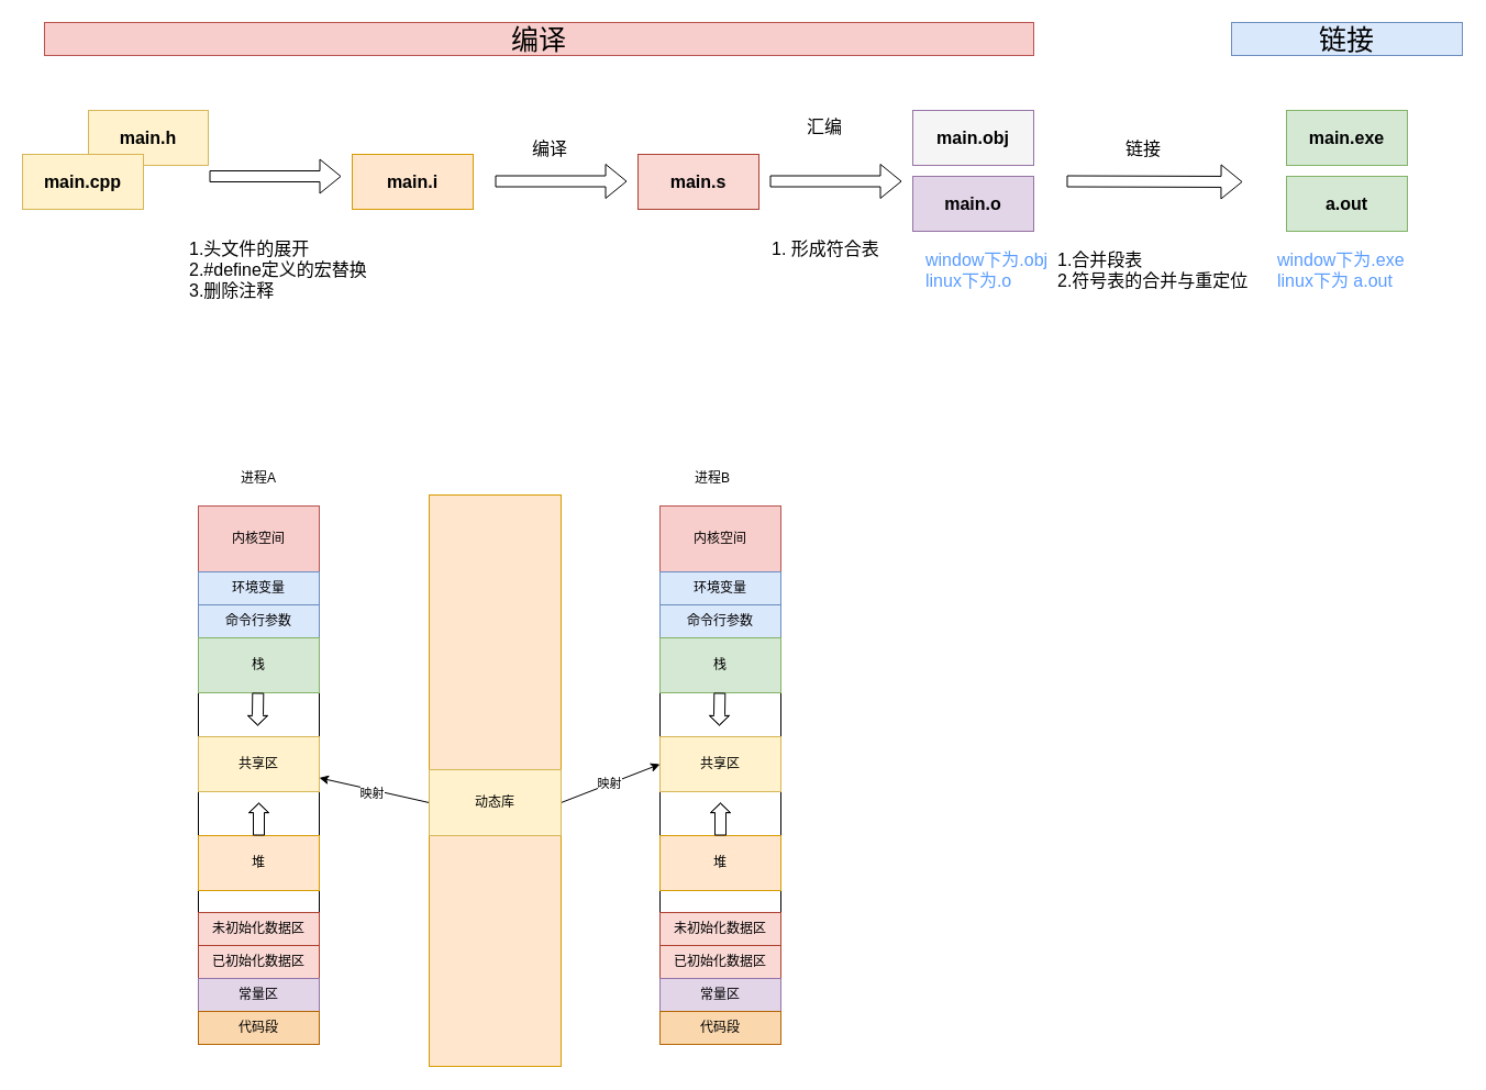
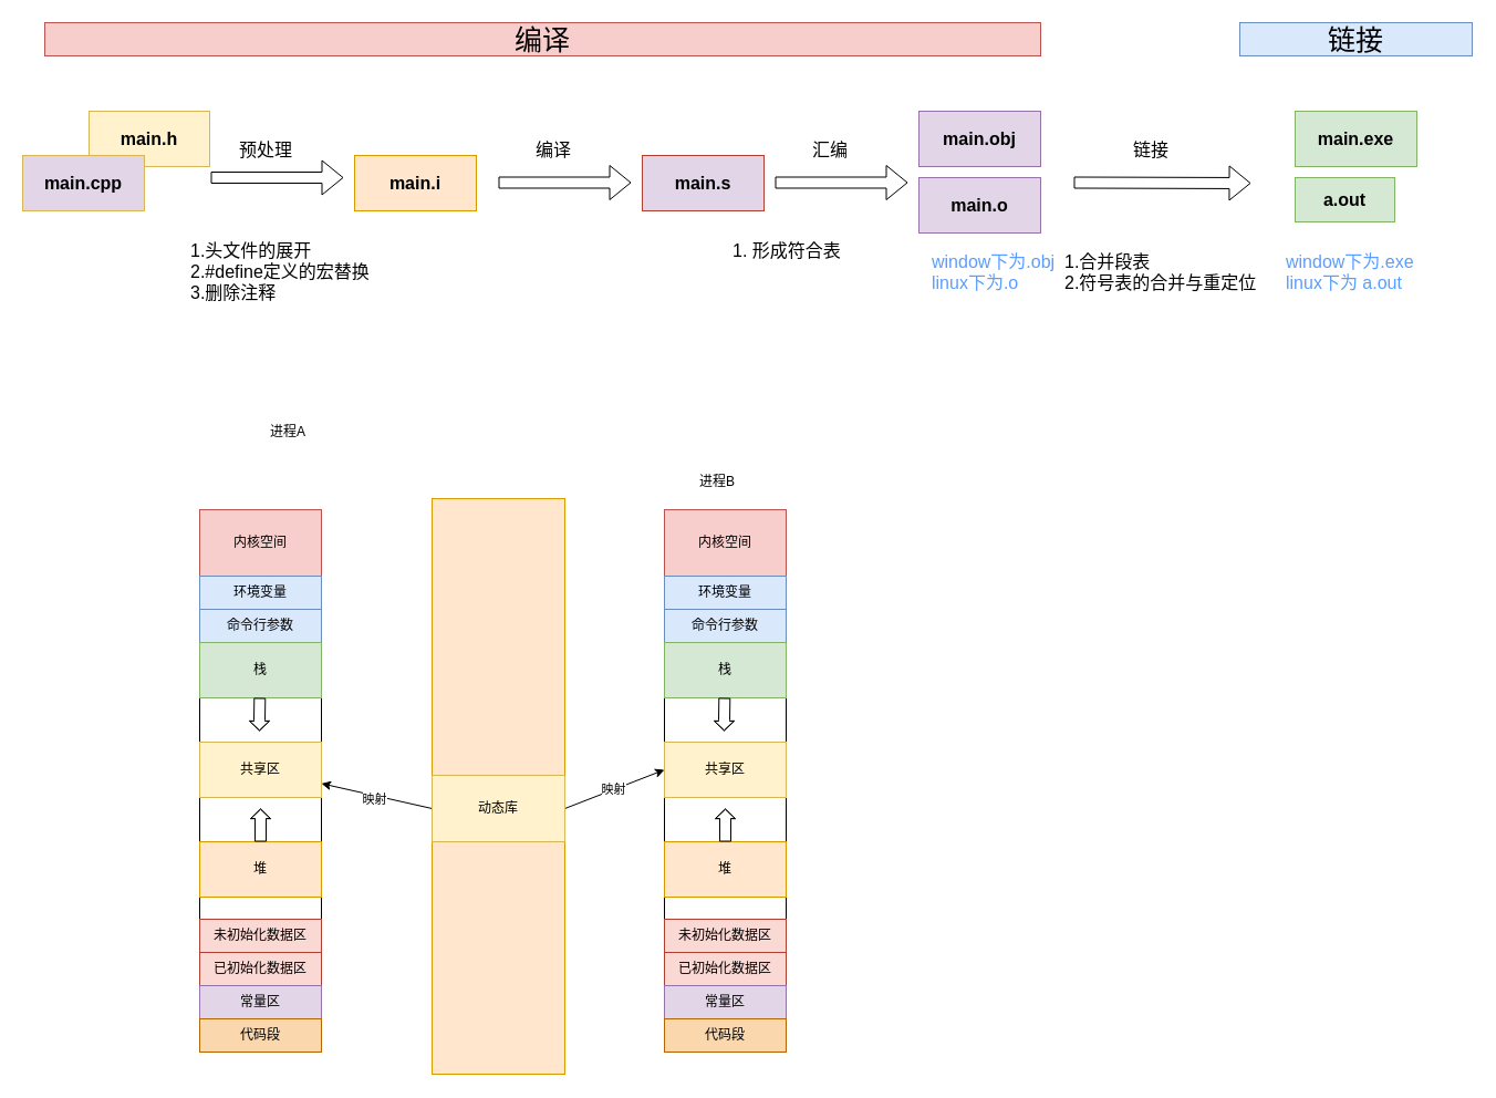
- <mxCell id="13" value="&lt;span style=&quot;font-size: 16px;&quot;&gt;汇编&lt;/span&gt;" style="text;html=1;align=center;verticalAlign=middle;whiteSpace=wrap;rounded=0;" vertex="1" parent="1"><mxGeometry x="720" y="100" width="60" height="30" as="geometry" /></mxCell>
+ <mxCell id="13" value="&lt;span style=&quot;font-size: 16px;&quot;&gt;汇编&lt;/span&gt;" style="text;html=1;align=center;verticalAlign=middle;whiteSpace=wrap;rounded=0;" vertex="1" parent="1"><mxGeometry x="720" y="120" width="60" height="30" as="geometry" /></mxCell>
- <mxCell id="11" value="&lt;b style=&quot;font-size: 16px;&quot;&gt;main.obj&lt;/b&gt;" style="rounded=0;whiteSpace=wrap;html=1;fillColor=#f5f5f5;strokeColor=#9673a6;" vertex="1" parent="1"><mxGeometry x="830" y="100" width="110" height="50" as="geometry" /></mxCell>
+ <mxCell id="11" value="&lt;b style=&quot;font-size: 16px;&quot;&gt;main.obj&lt;/b&gt;" style="rounded=0;whiteSpace=wrap;html=1;fillColor=#e1d5e7;strokeColor=#9673a6;" vertex="1" parent="1"><mxGeometry x="830" y="100" width="110" height="50" as="geometry" /></mxCell>
+ <mxCell id="6" value="&lt;font style=&quot;font-size: 16px;&quot;&gt;预处理&lt;/font&gt;" style="text;html=1;align=center;verticalAlign=middle;whiteSpace=wrap;rounded=0;" vertex="1" parent="1"><mxGeometry x="210" y="120" width="60" height="30" as="geometry" /></mxCell>
- <mxCell id="4" value="&lt;font style=&quot;font-size: 16px;&quot;&gt;&lt;b&gt;main.cpp&lt;/b&gt;&lt;/font&gt;" style="rounded=0;whiteSpace=wrap;html=1;fillColor=#fff2cc;strokeColor=#d6b656;" vertex="1" parent="1"><mxGeometry x="20" y="140" width="110" height="50" as="geometry" /></mxCell>
+ <mxCell id="4" value="&lt;font style=&quot;font-size: 16px;&quot;&gt;&lt;b&gt;main.cpp&lt;/b&gt;&lt;/font&gt;" style="rounded=0;whiteSpace=wrap;html=1;fillColor=#e1d5e7;strokeColor=#d6b656;" vertex="1" parent="1"><mxGeometry x="20" y="140" width="110" height="50" as="geometry" /></mxCell>
- <mxCell id="8" value="&lt;b style=&quot;font-size: 16px;&quot;&gt;main.s&lt;/b&gt;" style="rounded=0;whiteSpace=wrap;html=1;fillColor=#fad9d5;strokeColor=#ae4132;" vertex="1" parent="1"><mxGeometry x="580" y="140" width="110" height="50" as="geometry" /></mxCell>
+ <mxCell id="8" value="&lt;b style=&quot;font-size: 16px;&quot;&gt;main.s&lt;/b&gt;" style="rounded=0;whiteSpace=wrap;html=1;fillColor=#e1d5e7;strokeColor=#ae4132;" vertex="1" parent="1"><mxGeometry x="580" y="140" width="110" height="50" as="geometry" /></mxCell>
- <mxCell id="22" value="&lt;b style=&quot;font-size: 16px;&quot;&gt;a.out&lt;/b&gt;" style="rounded=0;whiteSpace=wrap;html=1;fillColor=#d5e8d4;strokeColor=#82b366;" vertex="1" parent="1"><mxGeometry x="1170" y="160" width="110" height="50" as="geometry" /></mxCell>
+ <mxCell id="22" value="&lt;b style=&quot;font-size: 16px;&quot;&gt;a.out&lt;/b&gt;" style="rounded=0;whiteSpace=wrap;html=1;fillColor=#d5e8d4;strokeColor=#82b366;" vertex="1" parent="1"><mxGeometry x="1170" y="160" width="90" height="40" as="geometry" /></mxCell>
- <mxCell id="15" value="&lt;div&gt;&lt;span style=&quot;font-size: 16px;&quot;&gt;1. 形成符合表&lt;/span&gt;&lt;/div&gt;" style="text;html=1;align=left;verticalAlign=top;whiteSpace=wrap;rounded=0;" vertex="1" parent="1"><mxGeometry x="700" y="210" width="130" height="90" as="geometry" /></mxCell>
+ <mxCell id="15" value="&lt;div&gt;&lt;span style=&quot;font-size: 16px;&quot;&gt;1. 形成符合表&lt;/span&gt;&lt;/div&gt;" style="text;html=1;align=left;verticalAlign=top;whiteSpace=wrap;rounded=0;" vertex="1" parent="1"><mxGeometry x="660" y="210" width="130" height="90" as="geometry" /></mxCell>
- <mxCell id="57" value="进程A" style="text;html=1;align=center;verticalAlign=middle;whiteSpace=wrap;rounded=0;" vertex="1" parent="1"><mxGeometry x="205" y="420" width="60" height="30" as="geometry" /></mxCell>
+ <mxCell id="57" value="进程A" style="text;html=1;align=center;verticalAlign=middle;whiteSpace=wrap;rounded=0;" vertex="1" parent="1"><mxGeometry x="230" y="375" width="60" height="30" as="geometry" /></mxCell>
